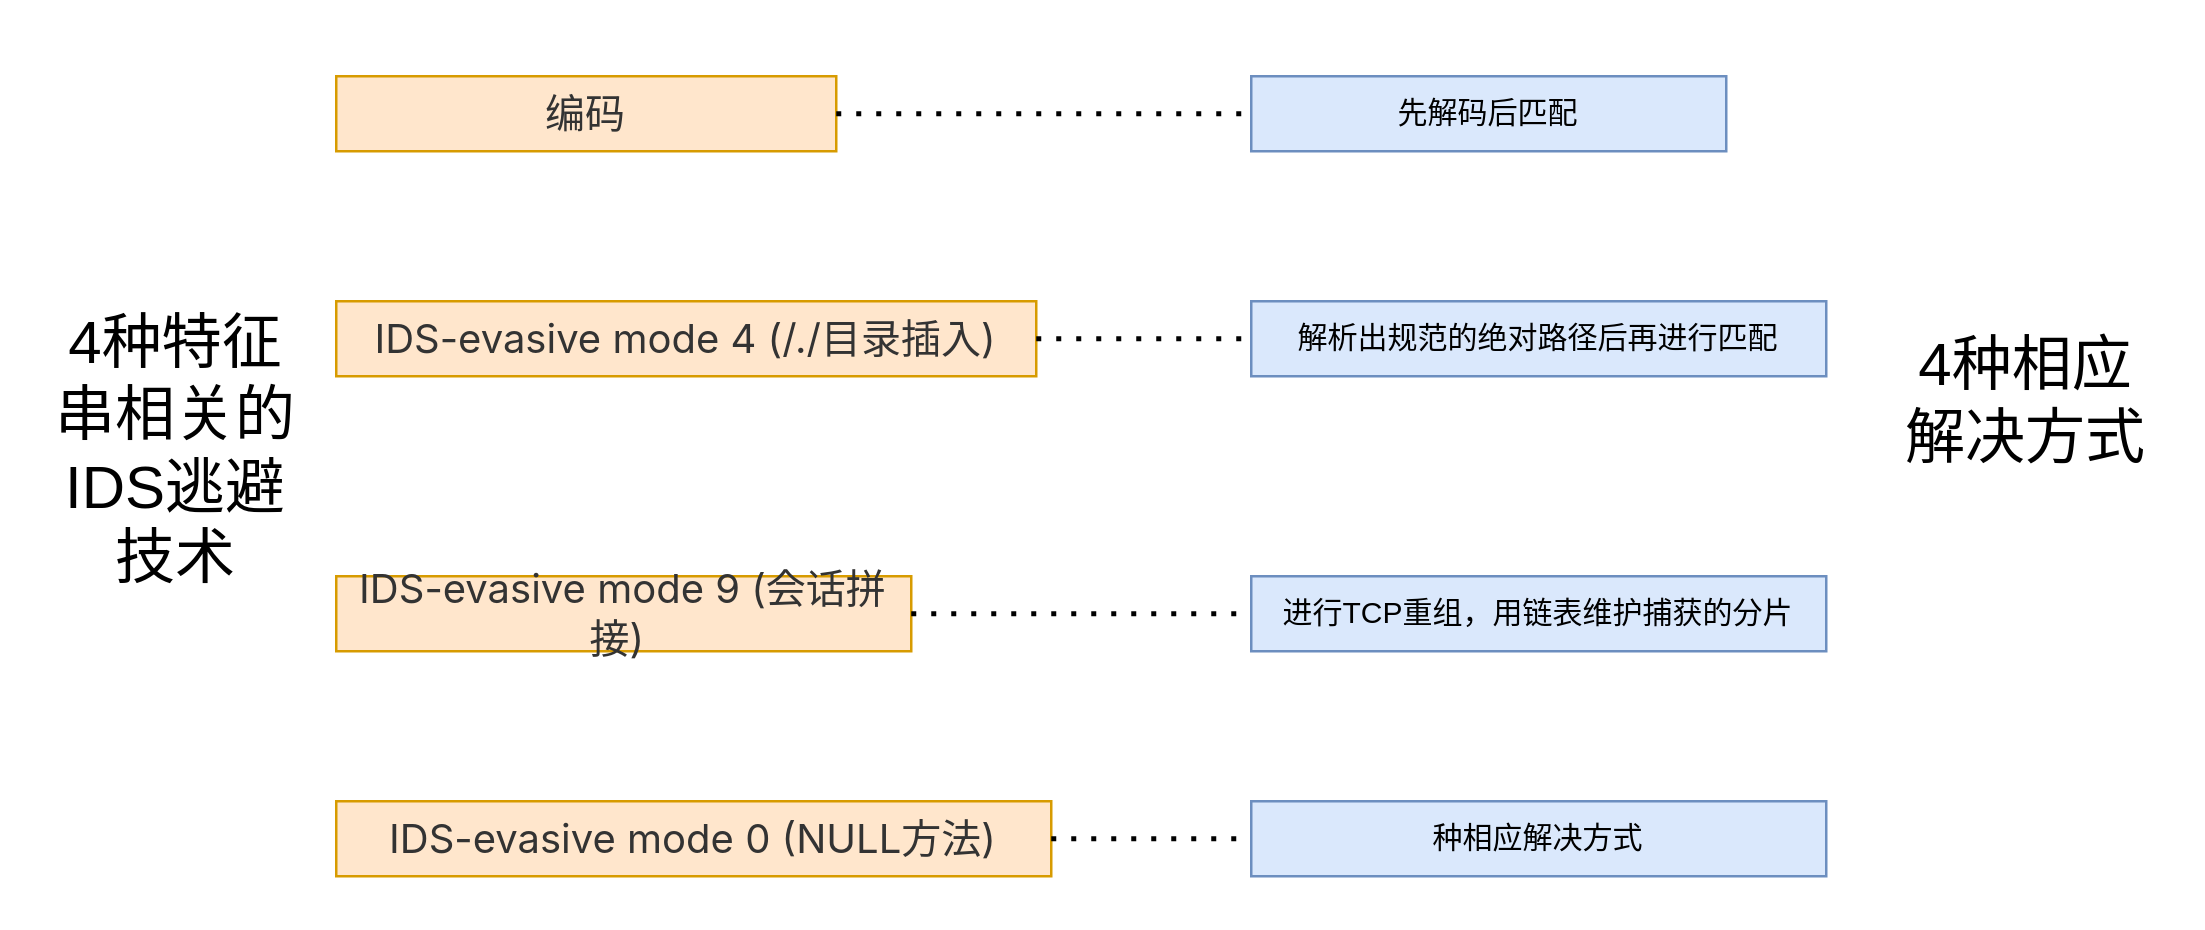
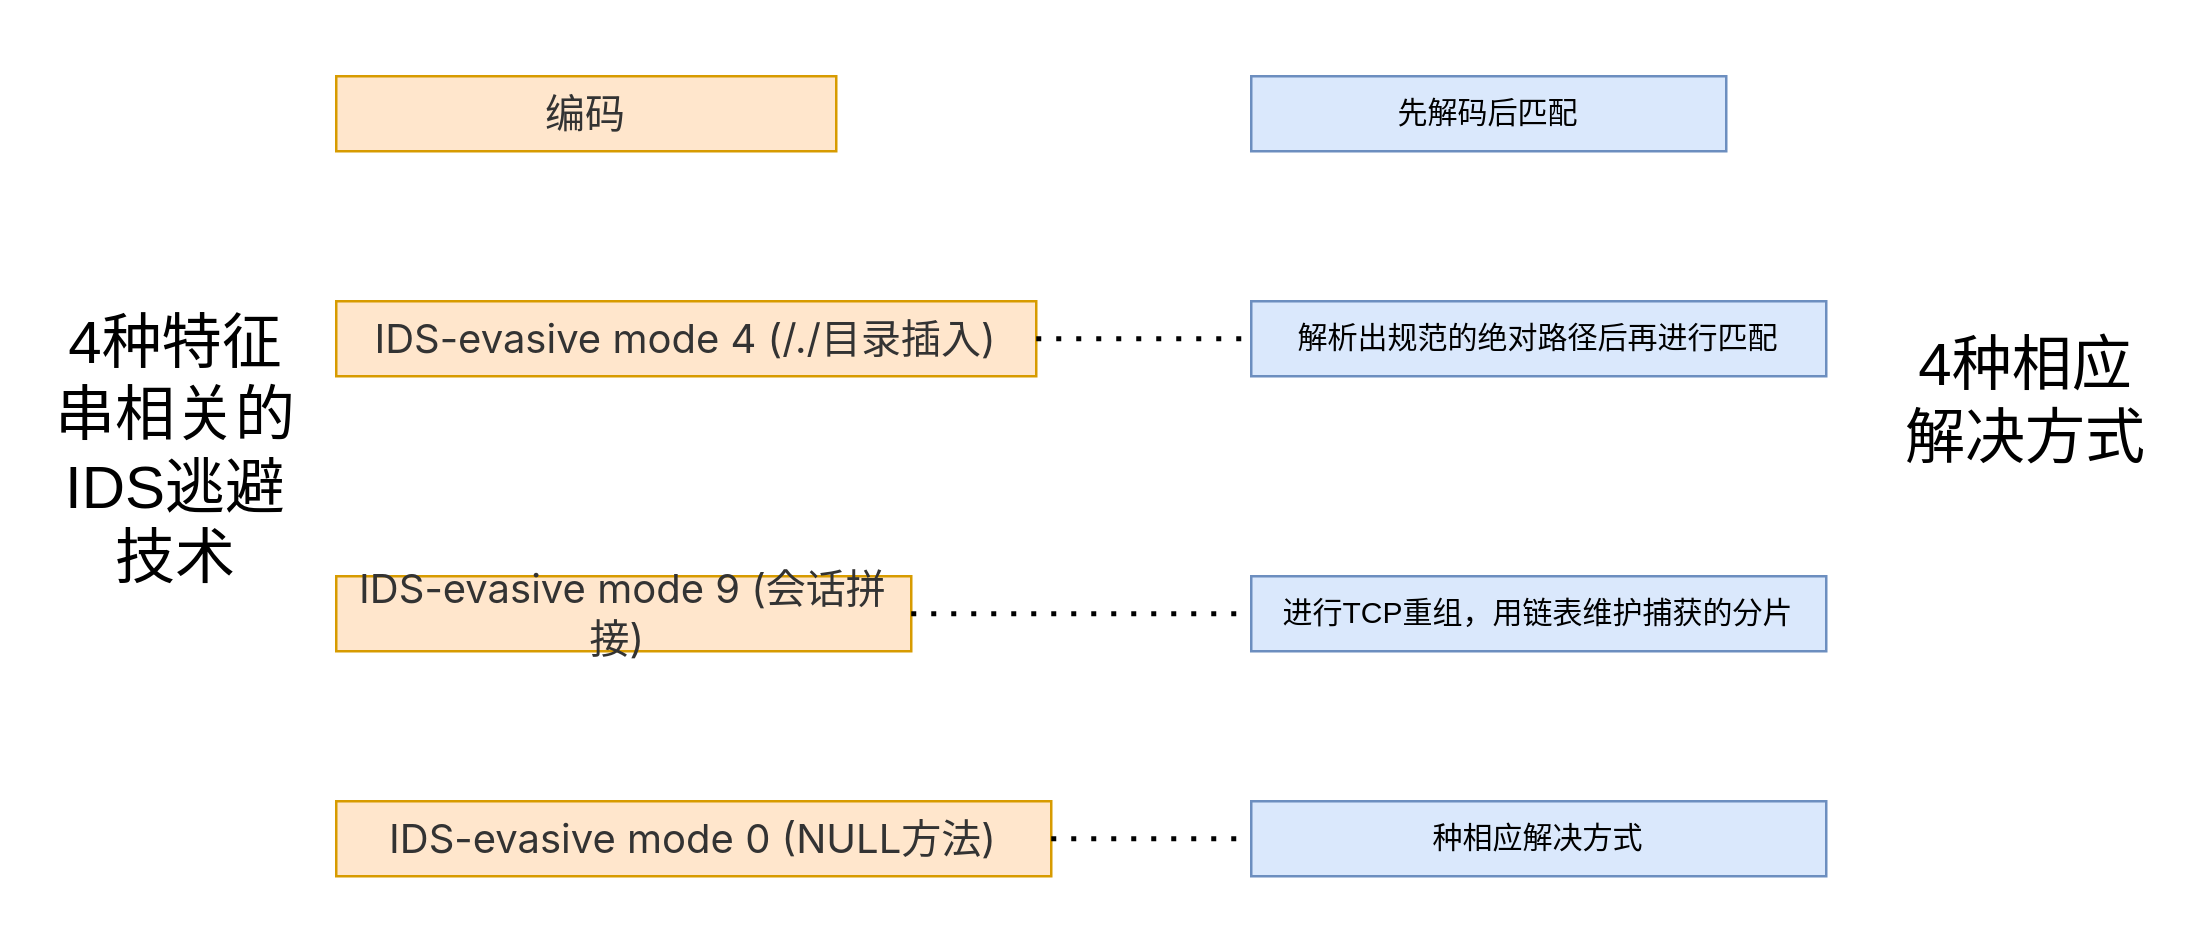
- <mxCell id="12" value="" style="endArrow=none;dashed=1;html=1;dashPattern=1 3;strokeWidth=2;rounded=0;entryX=0;entryY=0.5;entryDx=0;entryDy=0;exitX=1;exitY=0.5;exitDx=0;exitDy=0;" edge="1" parent="1" source="3" target="6"><mxGeometry width="50" height="50" relative="1" as="geometry"><mxPoint x="410" y="80" as="sourcePoint" /><mxPoint x="460" y="30" as="targetPoint" /></mxGeometry></mxCell>
